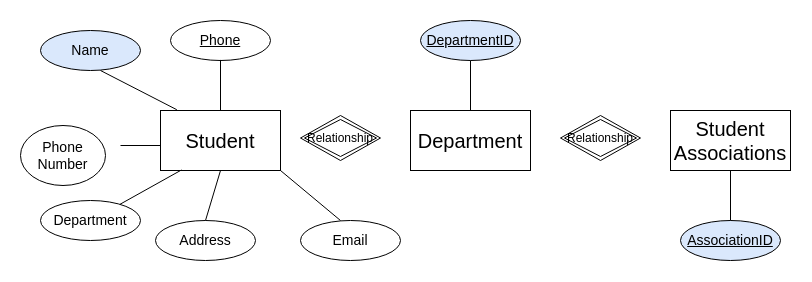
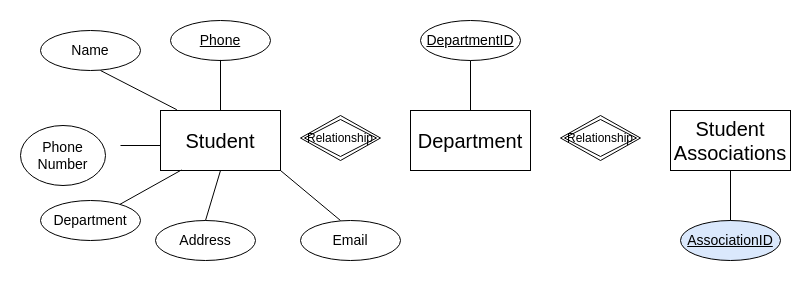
- <mxCell id="11" value="DepartmentID" style="ellipse;whiteSpace=wrap;html=1;align=center;fontStyle=4;fontSize=14;fillColor=#dae8fc;" vertex="1" parent="1"><mxGeometry x="420" y="20" width="100" height="40" as="geometry" /></mxCell>
+ <mxCell id="11" value="DepartmentID" style="ellipse;whiteSpace=wrap;html=1;align=center;fontStyle=4;fontSize=14;" vertex="1" parent="1"><mxGeometry x="420" y="20" width="100" height="40" as="geometry" /></mxCell>
- <mxCell id="6" value="Name" style="ellipse;whiteSpace=wrap;html=1;align=center;fontSize=14;fillColor=#dae8fc;" vertex="1" parent="1"><mxGeometry x="40" y="30" width="100" height="40" as="geometry" /></mxCell>
+ <mxCell id="6" value="Name" style="ellipse;whiteSpace=wrap;html=1;align=center;fontSize=14;" vertex="1" parent="1"><mxGeometry x="40" y="30" width="100" height="40" as="geometry" /></mxCell>
